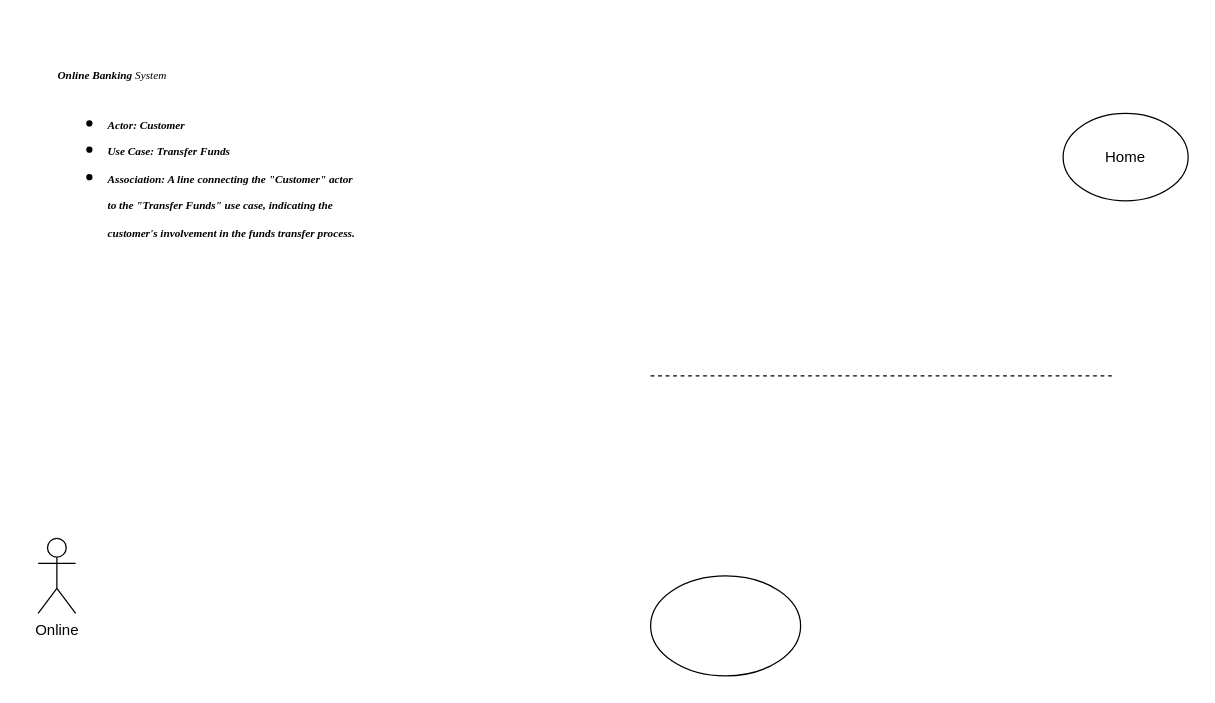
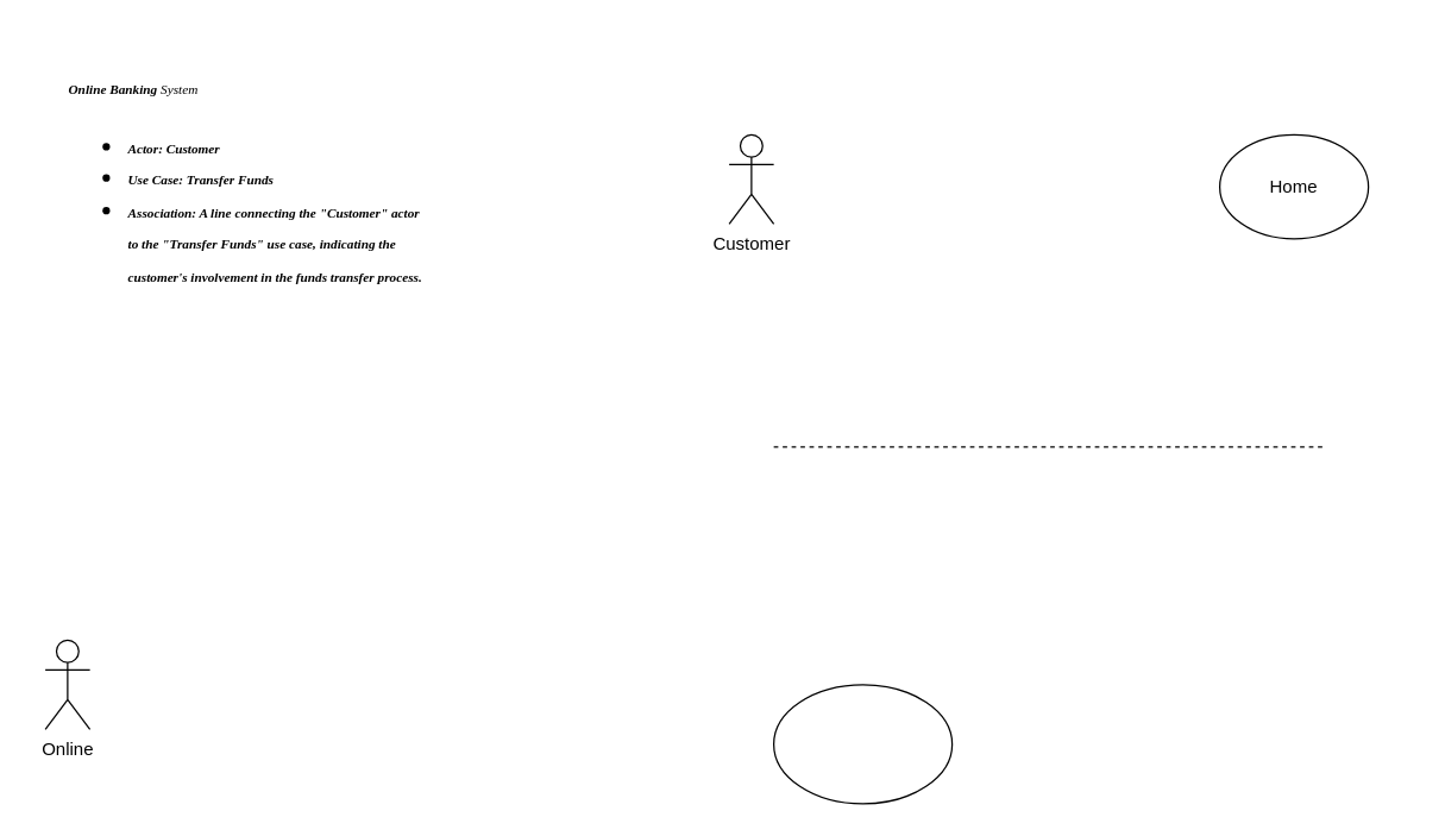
+ <mxCell id="2" value="Customer" style="shape=umlActor;verticalLabelPosition=bottom;verticalAlign=top;html=1;" vertex="1" parent="1"><mxGeometry x="490" y="90" width="30" height="60" as="geometry" /></mxCell>
- <mxCell id="4" value="Home" style="ellipse;whiteSpace=wrap;html=1;" vertex="1" parent="1"><mxGeometry x="850" y="90" width="100" height="70" as="geometry" /></mxCell>
+ <mxCell id="4" value="Home" style="ellipse;whiteSpace=wrap;html=1;" vertex="1" parent="1"><mxGeometry x="820" y="90" width="100" height="70" as="geometry" /></mxCell>
